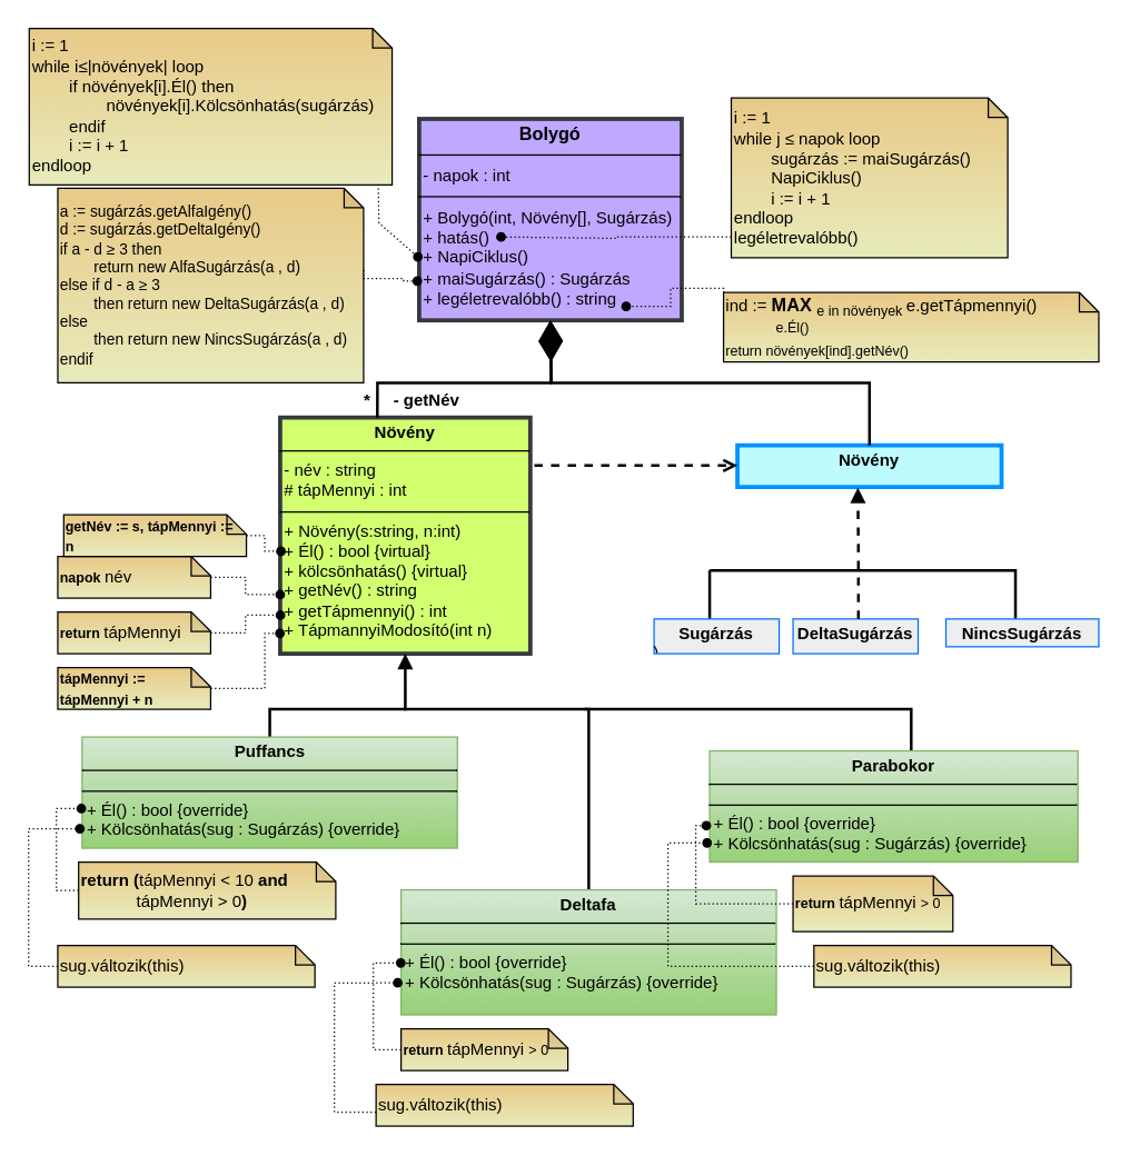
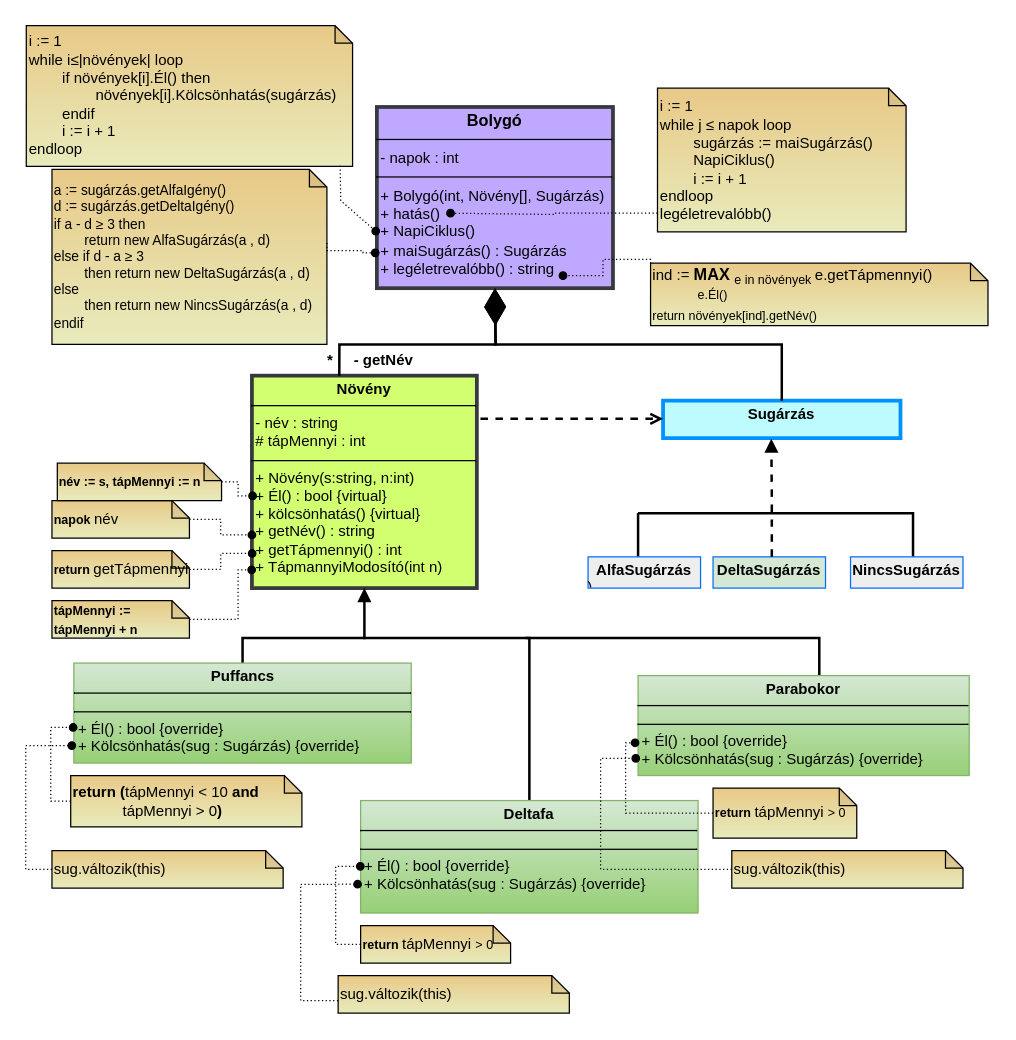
- <mxCell id="3" value="&lt;p style=&quot;margin:0px;margin-top:4px;text-align:center;&quot;&gt;&lt;b style=&quot;background-color: initial;&quot;&gt;Növény&lt;/b&gt;&lt;br&gt;&lt;/p&gt;&lt;div&gt;&lt;div style=&quot;height:2px;&quot;&gt;&lt;br&gt;&lt;/div&gt;&lt;/div&gt;" style="verticalAlign=top;align=left;overflow=fill;html=1;whiteSpace=wrap;fillColor=#bdfbff;strokeColor=#0091ff;strokeWidth=3;" parent="1" vertex="1"><mxGeometry x="530.08" y="320" width="190" height="30" as="geometry" /></mxCell>
+ <mxCell id="3" value="&lt;p style=&quot;margin:0px;margin-top:4px;text-align:center;&quot;&gt;&lt;b style=&quot;background-color: initial;&quot;&gt;Sugárzás&lt;/b&gt;&lt;br&gt;&lt;/p&gt;&lt;div&gt;&lt;div style=&quot;height:2px;&quot;&gt;&lt;br&gt;&lt;/div&gt;&lt;/div&gt;" style="verticalAlign=top;align=left;overflow=fill;html=1;whiteSpace=wrap;fillColor=#bdfbff;strokeColor=#0091ff;strokeWidth=3;" parent="1" vertex="1"><mxGeometry x="530.08" y="320" width="190" height="30" as="geometry" /></mxCell>
- <mxCell id="43" value="&lt;span style=&quot;font-size: 10px;&quot;&gt;&lt;b&gt;getNév := s, tápMennyi := n&lt;/b&gt;&lt;/span&gt;" style="shape=note;whiteSpace=wrap;html=1;backgroundOutline=1;darkOpacity=0.05;fillColor=#e8c987;strokeColor=#000000;size=14;align=left;fillStyle=auto;gradientColor=#e8ebbc;" parent="1" vertex="1"><mxGeometry x="45.37" y="370" width="131.42" height="30" as="geometry" /></mxCell>
+ <mxCell id="43" value="&lt;span style=&quot;font-size: 10px;&quot;&gt;&lt;b&gt;név := s, tápMennyi := n&lt;/b&gt;&lt;/span&gt;" style="shape=note;whiteSpace=wrap;html=1;backgroundOutline=1;darkOpacity=0.05;fillColor=#e8c987;strokeColor=#000000;size=14;align=left;fillStyle=auto;gradientColor=#e8ebbc;" parent="1" vertex="1"><mxGeometry x="45.37" y="370" width="131.42" height="30" as="geometry" /></mxCell>
- <mxCell id="45" value="&lt;font style=&quot;font-size: 10px;&quot;&gt;&lt;b&gt;return&lt;/b&gt;&lt;b&gt;&amp;nbsp;&lt;/b&gt;&lt;span style=&quot;font-size: 12px;&quot;&gt;tápMennyi&lt;/span&gt;&lt;/font&gt;" style="shape=note;whiteSpace=wrap;html=1;backgroundOutline=1;darkOpacity=0.05;fillColor=#e8c987;strokeColor=#000000;size=14;align=left;fillStyle=auto;gradientColor=#e8ebbc;" parent="1" vertex="1"><mxGeometry x="41.08" y="440" width="110" height="30" as="geometry" /></mxCell>
+ <mxCell id="45" value="&lt;font style=&quot;font-size: 10px;&quot;&gt;&lt;b&gt;return&lt;/b&gt;&lt;b&gt;&amp;nbsp;&lt;/b&gt;&lt;span style=&quot;font-size: 12px;&quot;&gt;getTápmennyi&lt;/span&gt;&lt;/font&gt;" style="shape=note;whiteSpace=wrap;html=1;backgroundOutline=1;darkOpacity=0.05;fillColor=#e8c987;strokeColor=#000000;size=14;align=left;fillStyle=auto;gradientColor=#e8ebbc;" parent="1" vertex="1"><mxGeometry x="41.08" y="440" width="110" height="30" as="geometry" /></mxCell>
- <mxCell id="19" value="&lt;p style=&quot;text-align: center; margin: 4px 0px 0px;&quot;&gt;&lt;span style=&quot;background-color: initial; text-align: left;&quot;&gt;&lt;b&gt;NincsSugárzás&lt;/b&gt;&lt;/span&gt;&lt;br&gt;&lt;/p&gt;" style="verticalAlign=top;align=left;overflow=fill;html=1;whiteSpace=wrap;fillColor=#eeeeee;strokeColor=#006eff;" parent="1" vertex="1"><mxGeometry x="680.08" y="445" width="110" height="20" as="geometry" /></mxCell>
+ <mxCell id="19" value="&lt;p style=&quot;text-align: center; margin: 4px 0px 0px;&quot;&gt;&lt;span style=&quot;background-color: initial; text-align: left;&quot;&gt;&lt;b&gt;NincsSugárzás&lt;/b&gt;&lt;/span&gt;&lt;br&gt;&lt;/p&gt;" style="verticalAlign=top;align=left;overflow=fill;html=1;whiteSpace=wrap;fillColor=#eeeeee;strokeColor=#006eff;" parent="1" vertex="1"><mxGeometry x="680.08" y="445" width="90" height="25" as="geometry" /></mxCell>
- <mxCell id="17" value="&lt;p style=&quot;text-align: center; margin: 4px 0px 0px;&quot;&gt;&lt;span style=&quot;background-color: initial; text-align: left;&quot;&gt;&lt;b&gt;DeltaSugárzás&lt;/b&gt;&lt;/span&gt;&lt;br&gt;&lt;/p&gt;" style="verticalAlign=top;align=left;overflow=fill;html=1;whiteSpace=wrap;fillColor=#eeeeee;strokeColor=#006eff;" parent="1" vertex="1"><mxGeometry x="570.08" y="445" width="90" height="25" as="geometry" /></mxCell>
+ <mxCell id="17" value="&lt;p style=&quot;text-align: center; margin: 4px 0px 0px;&quot;&gt;&lt;span style=&quot;background-color: initial; text-align: left;&quot;&gt;&lt;b&gt;DeltaSugárzás&lt;/b&gt;&lt;/span&gt;&lt;br&gt;&lt;/p&gt;" style="verticalAlign=top;align=left;overflow=fill;html=1;whiteSpace=wrap;fillColor=#d5e8d4;strokeColor=#006eff;" parent="1" vertex="1"><mxGeometry x="570.08" y="445" width="90" height="25" as="geometry" /></mxCell>
- <mxCell id="33" value="&lt;p style=&quot;margin: 4px 0px 0px; text-align: center;&quot;&gt;&lt;span style=&quot;background-color: initial; text-align: left;&quot;&gt;&lt;b&gt;Sugárzás&lt;/b&gt;&lt;/span&gt;&lt;br&gt;&lt;/p&gt;&lt;div style=&quot;height: 2px;&quot;&gt;&lt;div style=&quot;height: 2px;&quot;&gt;&lt;span style=&quot;background-color: initial;&quot;&gt;)&lt;/span&gt;&lt;/div&gt;&lt;div&gt;&lt;span style=&quot;background-color: initial;&quot;&gt;&lt;br&gt;&lt;/span&gt;&lt;/div&gt;&lt;div style=&quot;height: 2px;&quot;&gt;&lt;br&gt;&lt;/div&gt;&lt;div style=&quot;height: 2px;&quot;&gt;&amp;nbsp;&lt;/div&gt;&lt;/div&gt;" style="verticalAlign=top;align=left;overflow=fill;html=1;whiteSpace=wrap;fillColor=#eeeeee;strokeColor=#006eff;" parent="1" vertex="1"><mxGeometry x="470.08" y="445" width="90" height="25" as="geometry" /></mxCell>
+ <mxCell id="33" value="&lt;p style=&quot;margin: 4px 0px 0px; text-align: center;&quot;&gt;&lt;span style=&quot;background-color: initial; text-align: left;&quot;&gt;&lt;b&gt;AlfaSugárzás&lt;/b&gt;&lt;/span&gt;&lt;br&gt;&lt;/p&gt;&lt;div style=&quot;height: 2px;&quot;&gt;&lt;div style=&quot;height: 2px;&quot;&gt;&lt;span style=&quot;background-color: initial;&quot;&gt;)&lt;/span&gt;&lt;/div&gt;&lt;div&gt;&lt;span style=&quot;background-color: initial;&quot;&gt;&lt;br&gt;&lt;/span&gt;&lt;/div&gt;&lt;div style=&quot;height: 2px;&quot;&gt;&lt;br&gt;&lt;/div&gt;&lt;div style=&quot;height: 2px;&quot;&gt;&amp;nbsp;&lt;/div&gt;&lt;/div&gt;" style="verticalAlign=top;align=left;overflow=fill;html=1;whiteSpace=wrap;fillColor=#eeeeee;strokeColor=#006eff;" parent="1" vertex="1"><mxGeometry x="470.08" y="445" width="90" height="25" as="geometry" /></mxCell>
